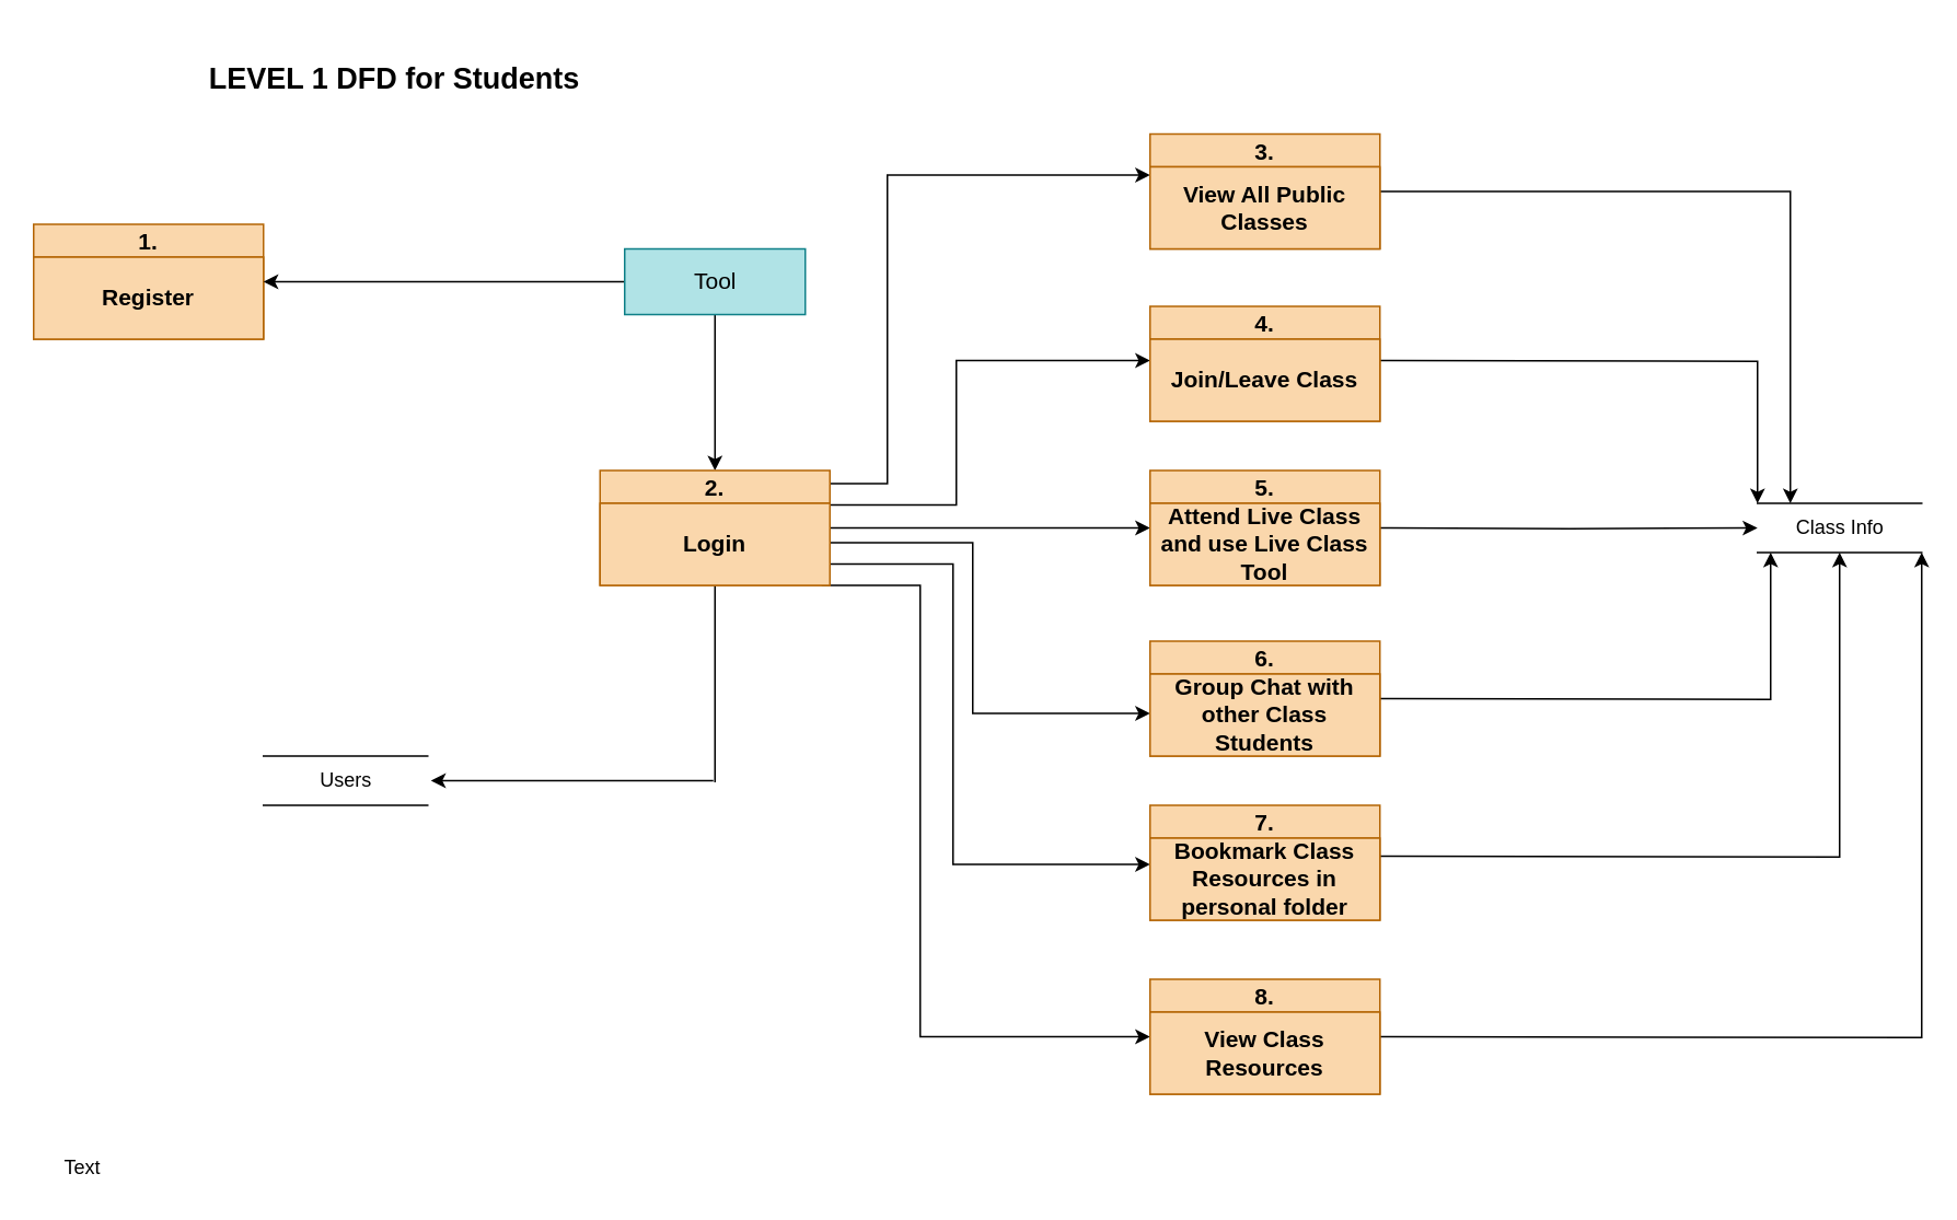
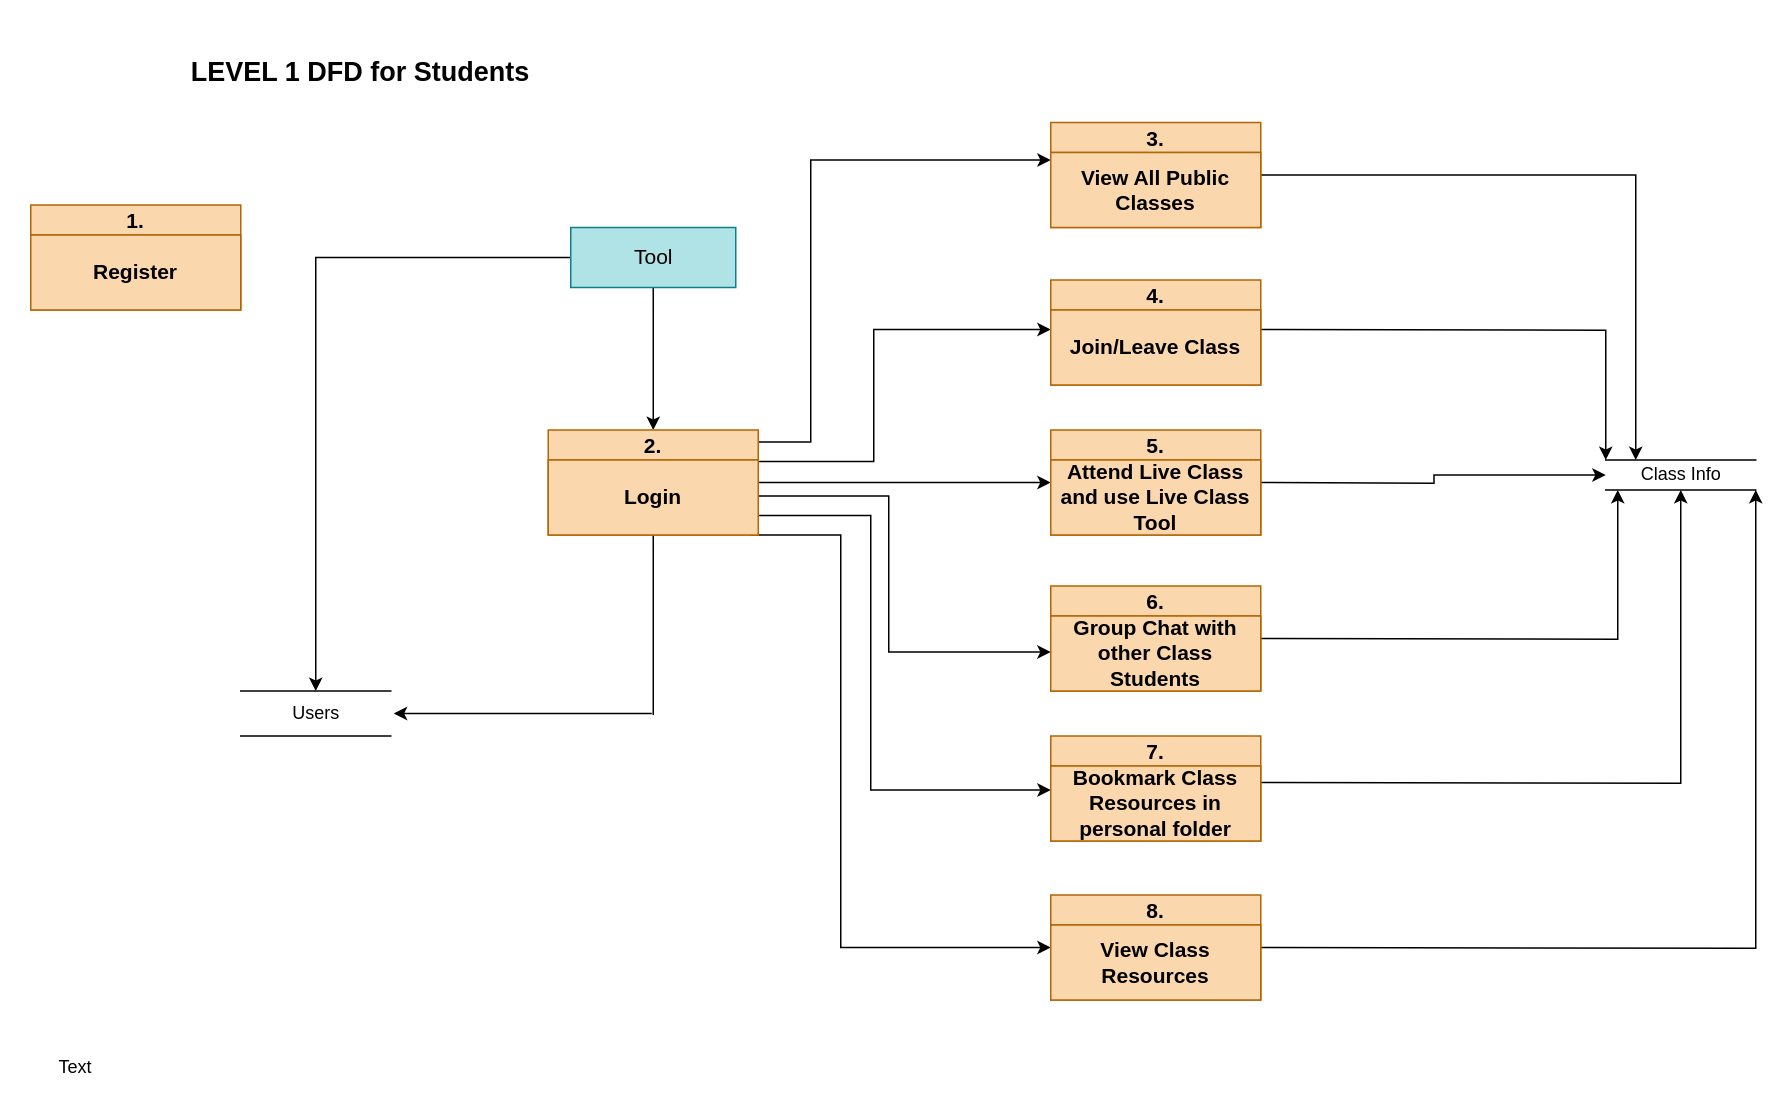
- <mxCell id="4" style="edgeStyle=orthogonalEdgeStyle;rounded=0;orthogonalLoop=1;jettySize=auto;html=1;entryX=1;entryY=0.5;entryDx=0;entryDy=0;" edge="1" parent="1" source="6" target="2"><mxGeometry relative="1" as="geometry" /></mxCell>
+ <mxCell id="4" style="edgeStyle=orthogonalEdgeStyle;rounded=0;orthogonalLoop=1;jettySize=auto;html=1;" edge="1" parent="1" source="6" target="7"><mxGeometry relative="1" as="geometry" /></mxCell>
- <mxCell id="17" value="Class Info" style="html=1;dashed=0;whitespace=wrap;shape=partialRectangle;right=0;left=0;fillColor=none;" vertex="1" parent="1"><mxGeometry x="1070" y="306" width="100" height="30" as="geometry" /></mxCell>
+ <mxCell id="17" value="Class Info" style="html=1;dashed=0;whitespace=wrap;shape=partialRectangle;right=0;left=0;fillColor=none;" vertex="1" parent="1"><mxGeometry x="1070" y="306" width="100" height="20" as="geometry" /></mxCell>
